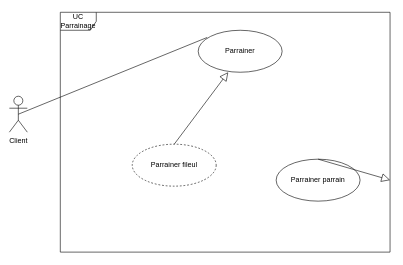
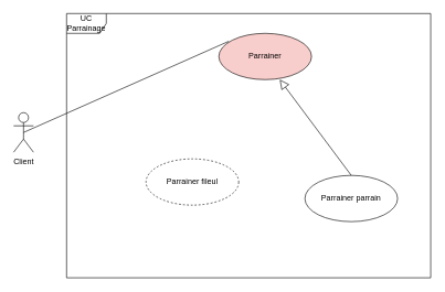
- <mxCell id="3" value="Parrainer" style="ellipse;whiteSpace=wrap;html=1;" vertex="1" parent="1"><mxGeometry x="330" y="50" width="140" height="70" as="geometry" /></mxCell>
+ <mxCell id="3" value="Parrainer" style="ellipse;whiteSpace=wrap;html=1;fillColor=#f8cecc;" vertex="1" parent="1"><mxGeometry x="330" y="50" width="140" height="70" as="geometry" /></mxCell>
- <mxCell id="8" value="" style="edgeStyle=none;html=1;endArrow=block;endFill=0;endSize=12;verticalAlign=bottom;rounded=0;entryX=0.357;entryY=1;entryDx=0;entryDy=0;entryPerimeter=0;exitX=0.5;exitY=0;exitDx=0;exitDy=0;" edge="1" parent="1" source="6" target="3"><mxGeometry width="160" relative="1" as="geometry"><mxPoint x="240" y="310" as="sourcePoint" /><mxPoint x="400" y="310" as="targetPoint" /></mxGeometry></mxCell>
- <mxCell id="4" value="Client" style="shape=umlActor;html=1;verticalLabelPosition=bottom;verticalAlign=top;align=center;" vertex="1" parent="1"><mxGeometry x="15" y="160" width="30" height="60" as="geometry" /></mxCell>
+ <mxCell id="4" value="Client" style="shape=umlActor;html=1;verticalLabelPosition=bottom;verticalAlign=top;align=center;" vertex="1" parent="1"><mxGeometry x="20" y="170" width="30" height="60" as="geometry" /></mxCell>
- <mxCell id="9" value="" style="edgeStyle=none;html=1;endArrow=block;endFill=0;endSize=12;verticalAlign=bottom;rounded=0;exitX=0.5;exitY=0;exitDx=0;exitDy=0;" edge="1" parent="1" source="7" target="2"><mxGeometry width="160" relative="1" as="geometry"><mxPoint x="300" y="250" as="sourcePoint" /><mxPoint x="389.98" y="130" as="targetPoint" /></mxGeometry></mxCell>
+ <mxCell id="9" value="" style="edgeStyle=none;html=1;endArrow=block;endFill=0;endSize=12;verticalAlign=bottom;rounded=0;entryX=0.657;entryY=1;entryDx=0;entryDy=0;entryPerimeter=0;exitX=0.5;exitY=0;exitDx=0;exitDy=0;" edge="1" parent="1" source="7" target="3"><mxGeometry width="160" relative="1" as="geometry"><mxPoint x="300" y="250" as="sourcePoint" /><mxPoint x="389.98" y="130" as="targetPoint" /></mxGeometry></mxCell>
